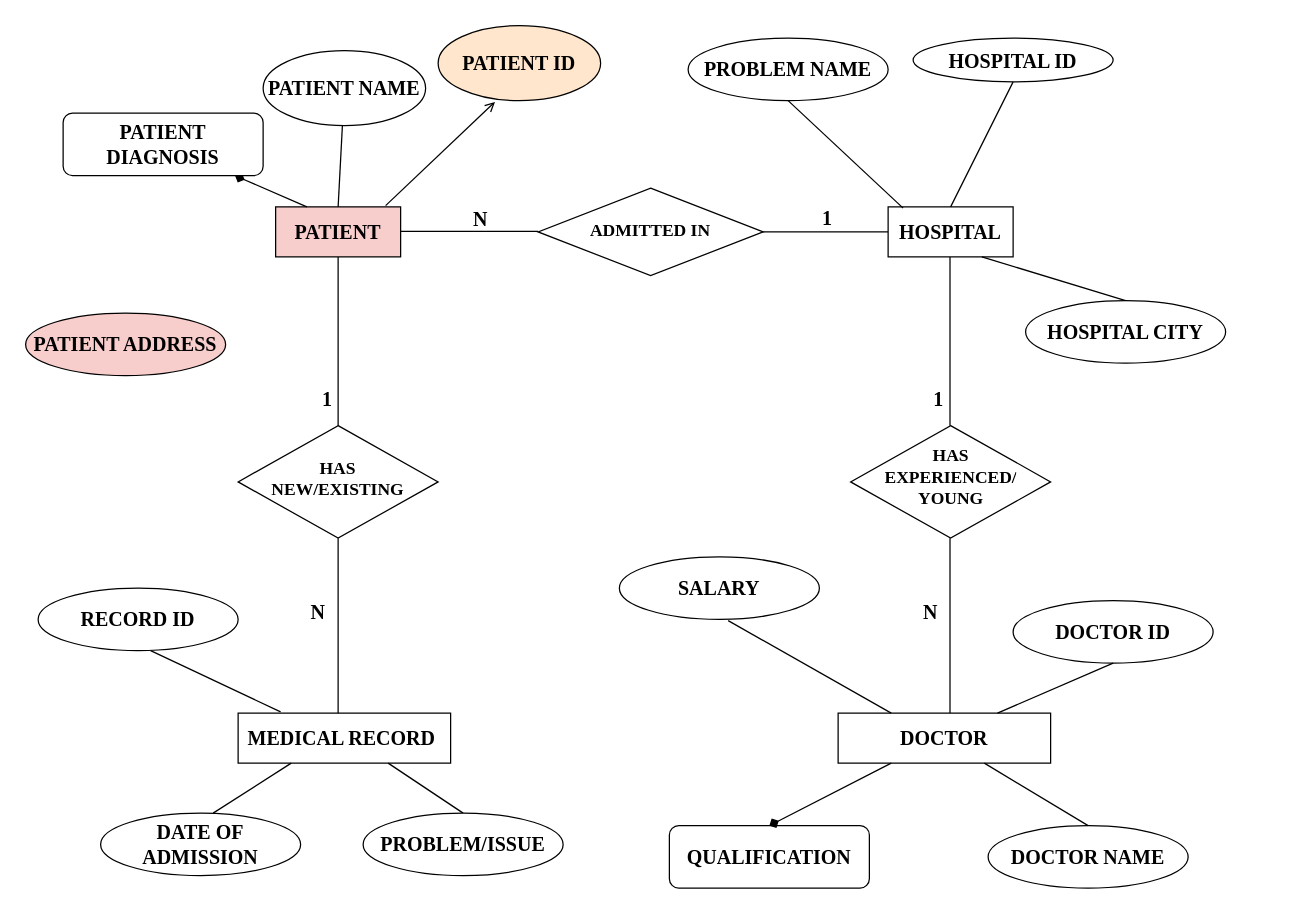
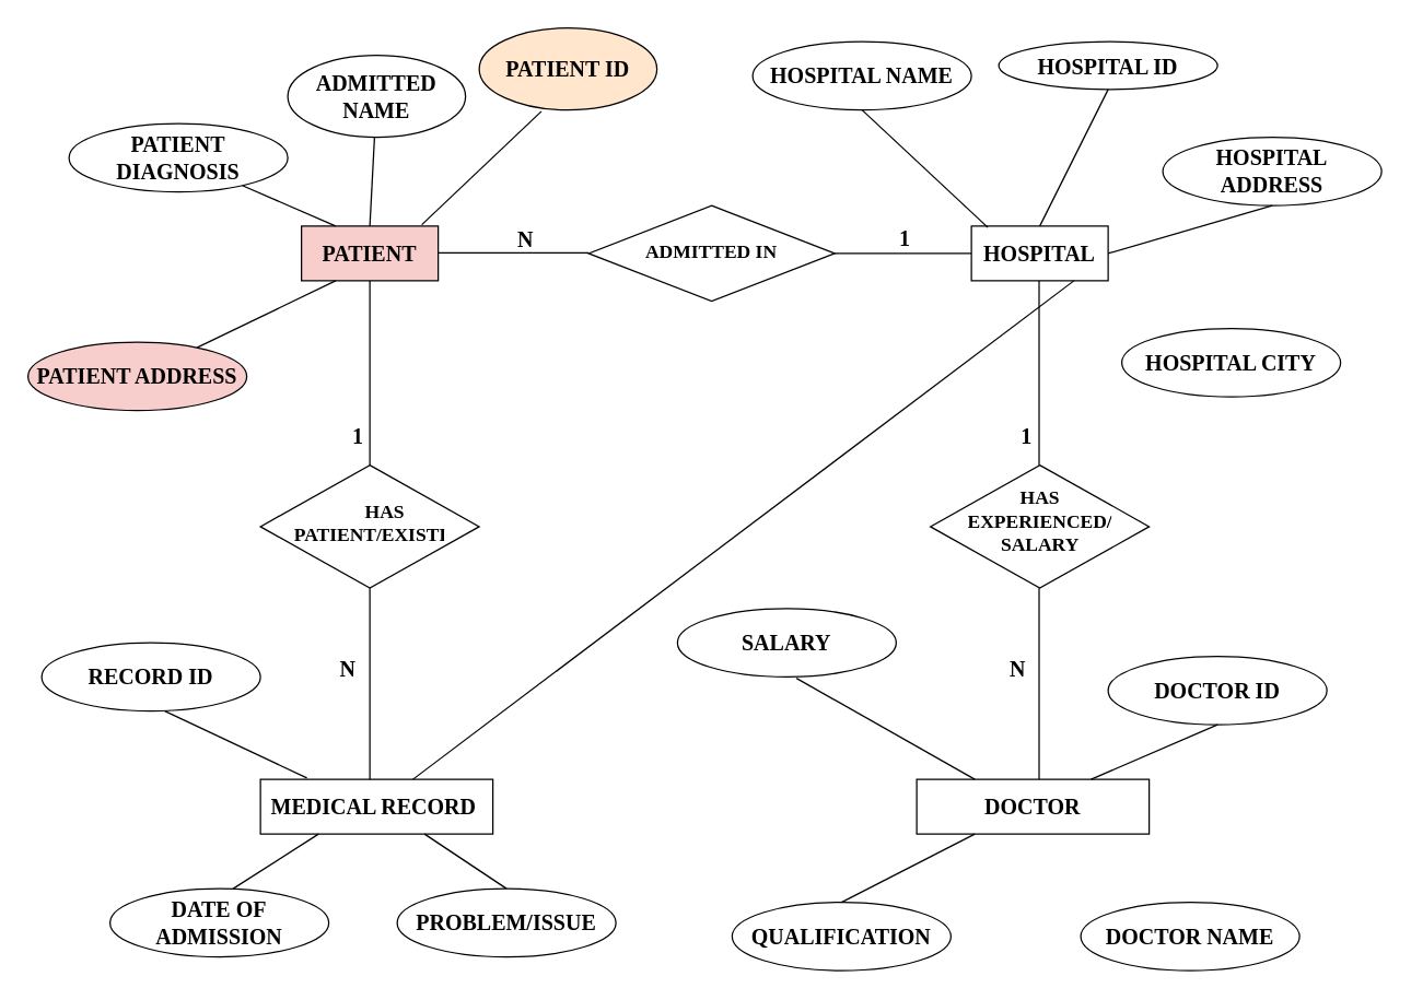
- <mxCell id="30" value="&lt;b&gt;PROBLEM NAME&lt;/b&gt;" style="ellipse;whiteSpace=wrap;html=1;align=center;fontFamily=Times New Roman;fontSize=16;" vertex="1" parent="1"><mxGeometry x="550" y="30" width="160" height="50" as="geometry" /></mxCell>
+ <mxCell id="30" value="&lt;b&gt;HOSPITAL NAME&lt;/b&gt;" style="ellipse;whiteSpace=wrap;html=1;align=center;fontFamily=Times New Roman;fontSize=16;" vertex="1" parent="1"><mxGeometry x="550" y="30" width="160" height="50" as="geometry" /></mxCell>
- <mxCell id="7" value="&lt;b&gt;PATIENT NAME&lt;/b&gt;" style="ellipse;whiteSpace=wrap;html=1;align=center;fontFamily=Times New Roman;fontSize=16;" vertex="1" parent="1"><mxGeometry x="210" y="40" width="130" height="60" as="geometry" /></mxCell>
+ <mxCell id="7" value="&lt;b&gt;ADMITTED NAME&lt;/b&gt;" style="ellipse;whiteSpace=wrap;html=1;align=center;fontFamily=Times New Roman;fontSize=16;" vertex="1" parent="1"><mxGeometry x="210" y="40" width="130" height="60" as="geometry" /></mxCell>
- <mxCell id="8" value="" style="endArrow=open;html=1;rounded=0;fontFamily=Times New Roman;fontSize=16;exitX=0.88;exitY=-0.025;exitDx=0;exitDy=0;exitPerimeter=0;entryX=0.35;entryY=1.017;entryDx=0;entryDy=0;entryPerimeter=0;" edge="1" parent="1" source="5" target="9"><mxGeometry relative="1" as="geometry"><mxPoint x="450" y="400" as="sourcePoint" /><mxPoint x="360" y="110" as="targetPoint" /></mxGeometry></mxCell>
+ <mxCell id="8" value="" style="endArrow=none;html=1;rounded=0;fontFamily=Times New Roman;fontSize=16;exitX=0.88;exitY=-0.025;exitDx=0;exitDy=0;exitPerimeter=0;entryX=0.35;entryY=1.017;entryDx=0;entryDy=0;entryPerimeter=0;" edge="1" parent="1" source="5" target="9"><mxGeometry relative="1" as="geometry"><mxPoint x="450" y="400" as="sourcePoint" /><mxPoint x="360" y="110" as="targetPoint" /></mxGeometry></mxCell>
- <mxCell id="11" value="&lt;b&gt;PATIENT DIAGNOSIS&lt;/b&gt;" style="whiteSpace=wrap;html=1;align=center;fontFamily=Times New Roman;fontSize=16;rounded=1;" vertex="1" parent="1"><mxGeometry x="50" y="90" width="160" height="50" as="geometry" /></mxCell>
+ <mxCell id="11" value="&lt;b&gt;PATIENT DIAGNOSIS&lt;/b&gt;" style="ellipse;whiteSpace=wrap;html=1;align=center;fontFamily=Times New Roman;fontSize=16;" vertex="1" parent="1"><mxGeometry x="50" y="90" width="160" height="50" as="geometry" /></mxCell>
+ <mxCell id="34" value="&lt;b&gt;HOSPITAL ADDRESS&lt;/b&gt;" style="ellipse;whiteSpace=wrap;html=1;align=center;fontFamily=Times New Roman;fontSize=16;" vertex="1" parent="1"><mxGeometry x="850" y="100" width="160" height="50" as="geometry" /></mxCell>
- <mxCell id="10" value="" style="endArrow=diamond;html=1;rounded=0;fontFamily=Times New Roman;fontSize=16;exitX=0.25;exitY=0;exitDx=0;exitDy=0;" edge="1" parent="1" source="5" target="11"><mxGeometry relative="1" as="geometry"><mxPoint x="450" y="410" as="sourcePoint" /><mxPoint x="160" y="120" as="targetPoint" /></mxGeometry></mxCell>
+ <mxCell id="10" value="" style="endArrow=none;html=1;rounded=0;fontFamily=Times New Roman;fontSize=16;exitX=0.25;exitY=0;exitDx=0;exitDy=0;" edge="1" parent="1" source="5" target="11"><mxGeometry relative="1" as="geometry"><mxPoint x="450" y="410" as="sourcePoint" /><mxPoint x="160" y="120" as="targetPoint" /></mxGeometry></mxCell>
+ <mxCell id="35" value="" style="endArrow=none;html=1;rounded=0;fontFamily=Times New Roman;fontSize=16;exitX=1;exitY=0.5;exitDx=0;exitDy=0;entryX=0.5;entryY=1;entryDx=0;entryDy=0;" edge="1" parent="1" source="25" target="34"><mxGeometry relative="1" as="geometry"><mxPoint x="770" y="175" as="sourcePoint" /><mxPoint x="820" y="90" as="targetPoint" /></mxGeometry></mxCell>
- <mxCell id="37" value="" style="endArrow=none;html=1;rounded=0;fontFamily=Times New Roman;fontSize=16;exitX=0.75;exitY=1;exitDx=0;exitDy=0;entryX=0.5;entryY=0;entryDx=0;entryDy=0;" edge="1" parent="1" source="25" target="36"><mxGeometry relative="1" as="geometry"><mxPoint x="820" y="195" as="sourcePoint" /><mxPoint x="940" y="160" as="targetPoint" /></mxGeometry></mxCell>
+ <mxCell id="37" value="" style="endArrow=none;html=1;rounded=0;fontFamily=Times New Roman;fontSize=16;exitX=0.75;exitY=1;exitDx=0;exitDy=0;" edge="1" parent="1" source="25" target="16"><mxGeometry relative="1" as="geometry"><mxPoint x="820" y="195" as="sourcePoint" /><mxPoint x="940" y="160" as="targetPoint" /></mxGeometry></mxCell>
+ <mxCell id="13" value="" style="endArrow=none;html=1;rounded=0;fontFamily=Times New Roman;fontSize=16;exitX=0.25;exitY=1;exitDx=0;exitDy=0;" edge="1" parent="1" source="5" target="12"><mxGeometry relative="1" as="geometry"><mxPoint x="255" y="175" as="sourcePoint" /><mxPoint x="186.691" y="145.3" as="targetPoint" /></mxGeometry></mxCell>
- <mxCell id="41" value="HAS &#10;EXPERIENCED/&#10;YOUNG" style="text;strokeColor=none;fillColor=none;spacingLeft=4;spacingRight=4;overflow=hidden;rotatable=0;points=[[0,0.5],[1,0.5]];portConstraint=eastwest;fontSize=14;fontFamily=Times New Roman;fontStyle=1;align=center;whiteSpace=wrap;" vertex="1" parent="1"><mxGeometry x="692.5" y="350" width="135" height="70" as="geometry" /></mxCell>
+ <mxCell id="41" value="HAS &#10;EXPERIENCED/&#10;SALARY" style="text;strokeColor=none;fillColor=none;spacingLeft=4;spacingRight=4;overflow=hidden;rotatable=0;points=[[0,0.5],[1,0.5]];portConstraint=eastwest;fontSize=14;fontFamily=Times New Roman;fontStyle=1;align=center;whiteSpace=wrap;" vertex="1" parent="1"><mxGeometry x="692.5" y="350" width="135" height="70" as="geometry" /></mxCell>
- <mxCell id="15" value="HAS NEW/EXISTING" style="text;strokeColor=none;fillColor=none;spacingLeft=4;spacingRight=4;overflow=hidden;rotatable=0;points=[[0,0.5],[1,0.5]];portConstraint=eastwest;fontSize=14;fontFamily=Times New Roman;fontStyle=1;align=center;whiteSpace=wrap;" vertex="1" parent="1"><mxGeometry x="210" y="360" width="120" height="70" as="geometry" /></mxCell>
+ <mxCell id="15" value="HAS PATIENT/EXISTING" style="text;strokeColor=none;fillColor=none;spacingLeft=4;spacingRight=4;overflow=hidden;rotatable=0;points=[[0,0.5],[1,0.5]];portConstraint=eastwest;fontSize=14;fontFamily=Times New Roman;fontStyle=1;align=center;whiteSpace=wrap;" vertex="1" parent="1"><mxGeometry x="210" y="360" width="120" height="70" as="geometry" /></mxCell>
- <mxCell id="50" value="" style="endArrow=none;html=1;rounded=0;fontFamily=Times New Roman;fontSize=14;exitX=0.688;exitY=1;exitDx=0;exitDy=0;entryX=0.5;entryY=0;entryDx=0;entryDy=0;exitPerimeter=0;" edge="1" parent="1" source="44" target="49"><mxGeometry relative="1" as="geometry"><mxPoint x="722.5" y="620" as="sourcePoint" /><mxPoint x="625" y="670" as="targetPoint" /></mxGeometry></mxCell>
- <mxCell id="48" value="" style="endArrow=diamond;html=1;rounded=0;fontFamily=Times New Roman;fontSize=14;exitX=0.25;exitY=1;exitDx=0;exitDy=0;entryX=0.5;entryY=0;entryDx=0;entryDy=0;" edge="1" parent="1" source="44" target="47"><mxGeometry relative="1" as="geometry"><mxPoint x="722.5" y="580" as="sourcePoint" /><mxPoint x="617.04" y="511" as="targetPoint" /></mxGeometry></mxCell>
+ <mxCell id="48" value="" style="endArrow=none;html=1;rounded=0;fontFamily=Times New Roman;fontSize=14;exitX=0.25;exitY=1;exitDx=0;exitDy=0;entryX=0.5;entryY=0;entryDx=0;entryDy=0;" edge="1" parent="1" source="44" target="47"><mxGeometry relative="1" as="geometry"><mxPoint x="722.5" y="580" as="sourcePoint" /><mxPoint x="617.04" y="511" as="targetPoint" /></mxGeometry></mxCell>
- <mxCell id="47" value="&lt;b&gt;QUALIFICATION&lt;/b&gt;" style="whiteSpace=wrap;html=1;align=center;fontFamily=Times New Roman;fontSize=16;rounded=1;" vertex="1" parent="1"><mxGeometry x="535" y="660" width="160" height="50" as="geometry" /></mxCell>
+ <mxCell id="47" value="&lt;b&gt;QUALIFICATION&lt;/b&gt;" style="ellipse;whiteSpace=wrap;html=1;align=center;fontFamily=Times New Roman;fontSize=16;" vertex="1" parent="1"><mxGeometry x="535" y="660" width="160" height="50" as="geometry" /></mxCell>
